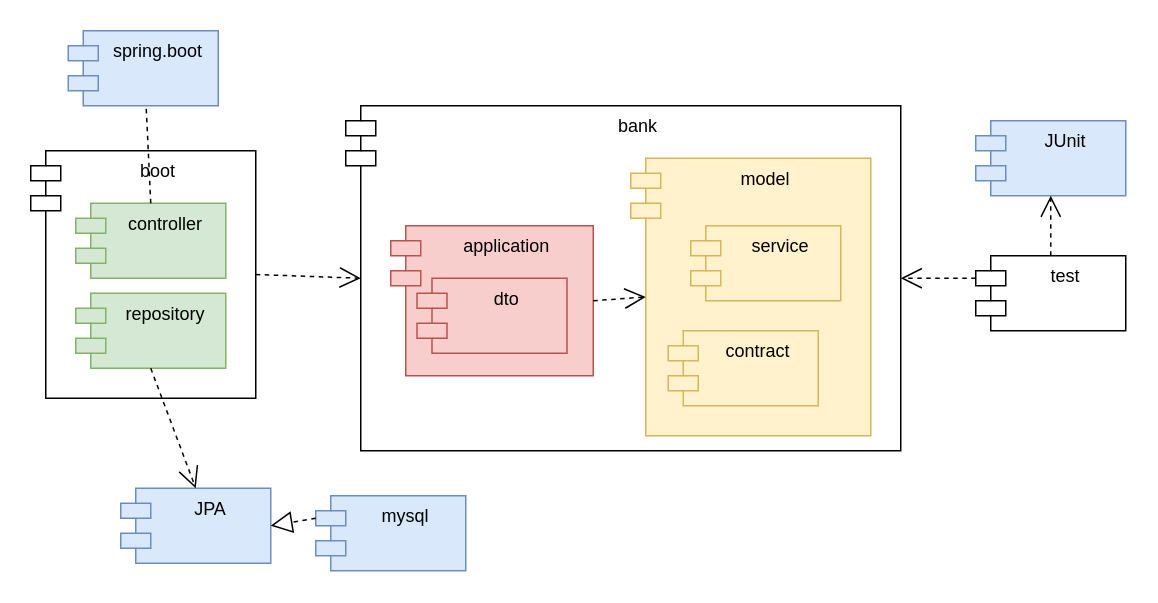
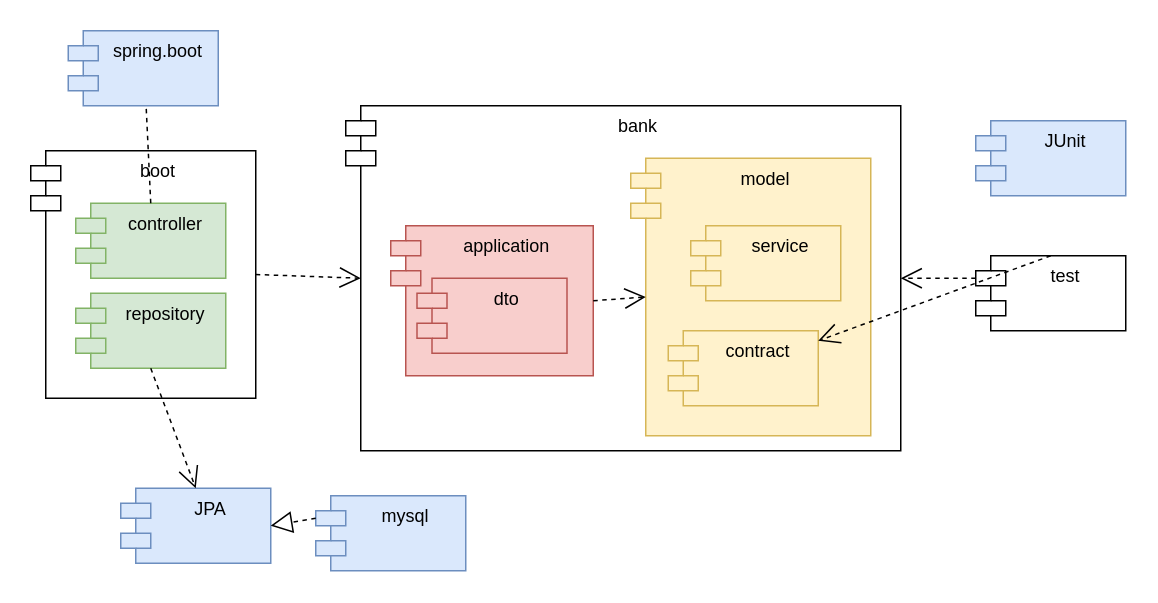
- <mxCell id="12" value="" style="endArrow=open;endSize=12;dashed=1;html=1;exitX=0.5;exitY=0;exitDx=0;exitDy=0;entryX=0.5;entryY=1;entryDx=0;entryDy=0;" parent="1" source="9" target="10" edge="1"><mxGeometry width="160" relative="1" as="geometry"><mxPoint x="370" y="205" as="sourcePoint" /><mxPoint x="410" y="205" as="targetPoint" /></mxGeometry></mxCell>
+ <mxCell id="12" value="" style="endArrow=open;endSize=12;dashed=1;html=1;exitX=0.5;exitY=0;exitDx=0;exitDy=0;" parent="1" source="9" target="6" edge="1"><mxGeometry width="160" relative="1" as="geometry"><mxPoint x="370" y="205" as="sourcePoint" /><mxPoint x="410" y="205" as="targetPoint" /></mxGeometry></mxCell>
